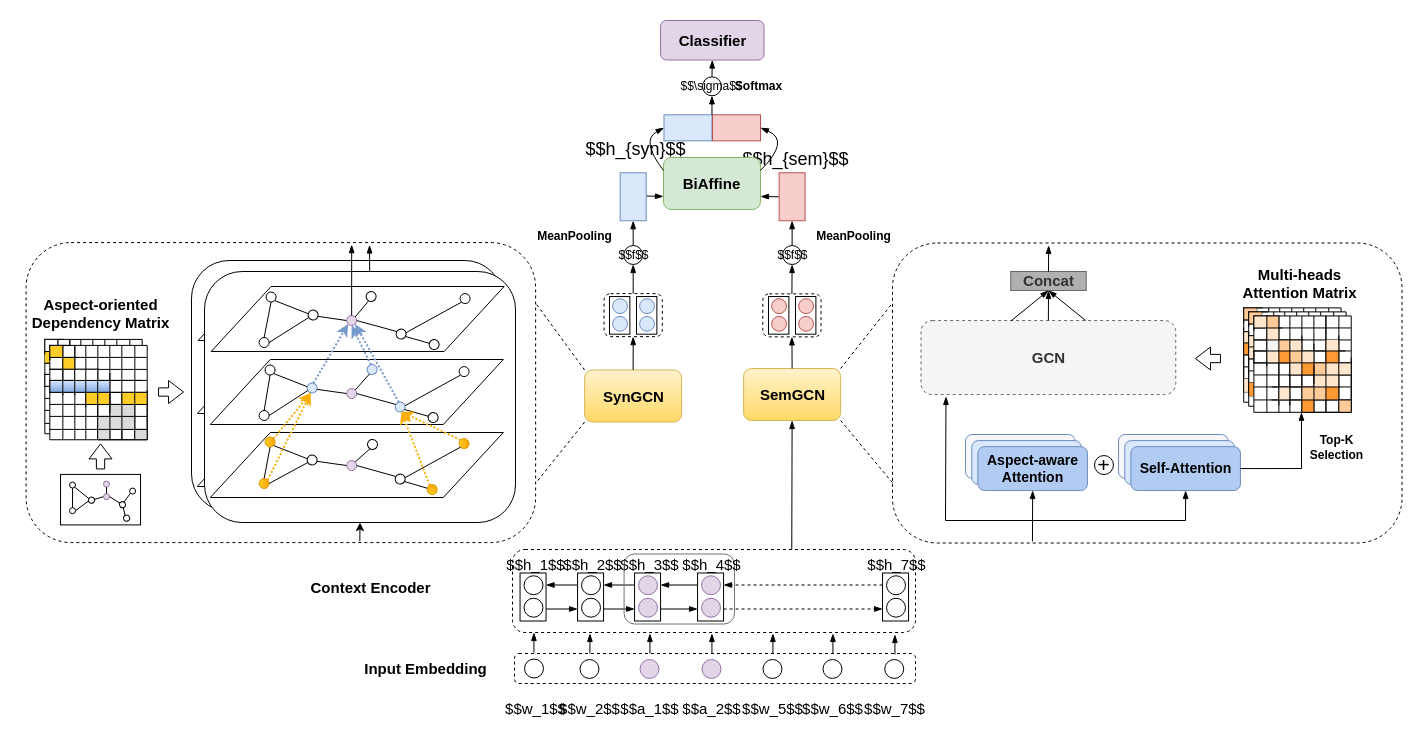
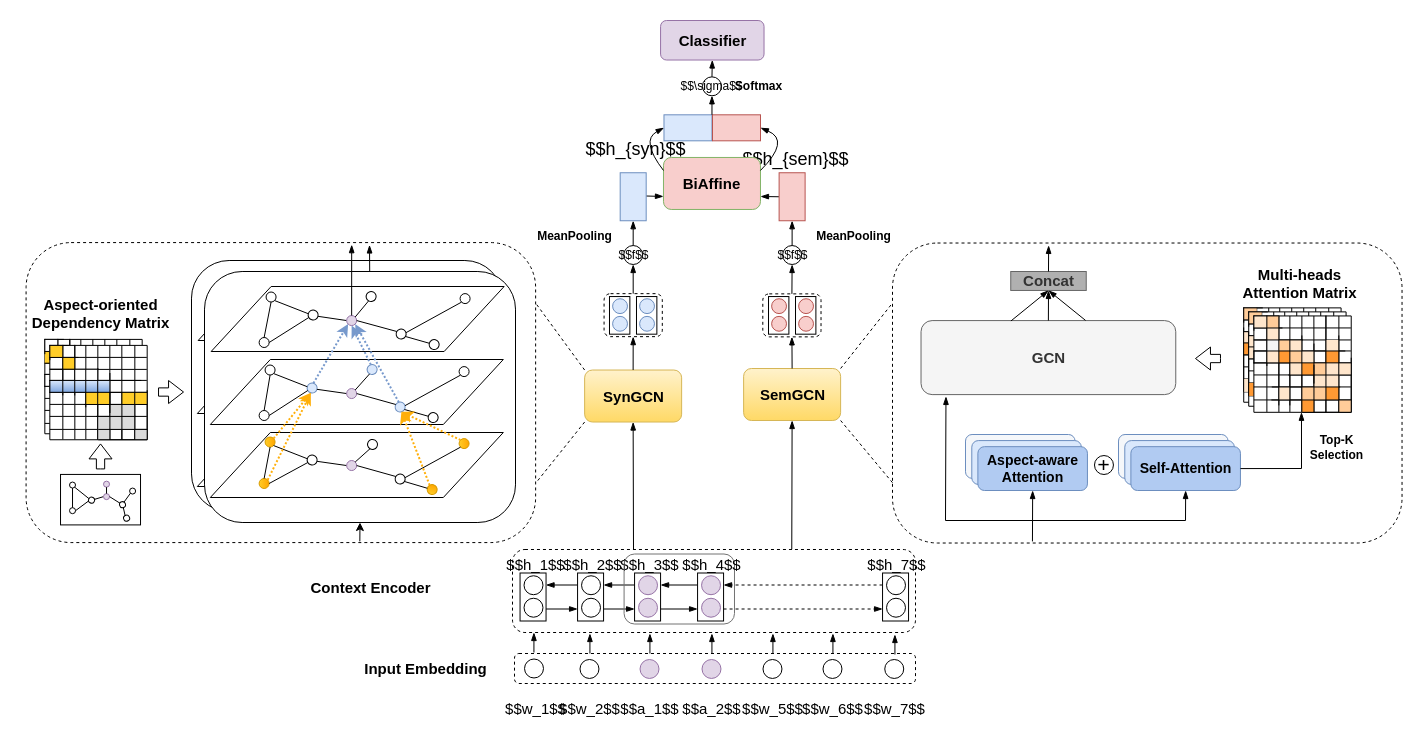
- <mxCell id="223" value="BiAffine" style="rounded=1;fontStyle=1;fontSize=15;fillColor=#d5e8d4;strokeColor=#82b366;html=1;" parent="1" vertex="1"><mxGeometry x="662.97" y="156.96" width="97" height="52" as="geometry" /></mxCell>
+ <mxCell id="223" value="BiAffine" style="rounded=1;fontStyle=1;fontSize=15;fillColor=#f8cecc;strokeColor=#82b366;html=1;" parent="1" vertex="1"><mxGeometry x="662.97" y="156.96" width="97" height="52" as="geometry" /></mxCell>
- <mxCell id="217" value="GCN" style="rounded=1;fillColor=#f5f5f5;strokeColor=#666666;fontSize=15;fontStyle=1;fontColor=#333333;html=1;dashed=1;" parent="1" vertex="1"><mxGeometry x="920.52" y="320.09" width="254.75" height="74.01" as="geometry" /></mxCell>
+ <mxCell id="217" value="GCN" style="rounded=1;fillColor=#f5f5f5;strokeColor=#666666;fontSize=15;fontStyle=1;fontColor=#333333;html=1;" parent="1" vertex="1"><mxGeometry x="920.52" y="320.09" width="254.75" height="74.01" as="geometry" /></mxCell>
+ <mxCell id="210" value="" style="endArrow=blockThin;rounded=0;exitX=0.3;exitY=0;exitDx=0;exitDy=0;exitPerimeter=0;entryX=0.5;entryY=1;entryDx=0;entryDy=0;endFill=1;html=1;" parent="1" source="207" target="704" edge="1"><mxGeometry width="50" height="50" relative="1" as="geometry"><mxPoint x="320" y="680" as="sourcePoint" /><mxPoint x="420" y="580" as="targetPoint" /></mxGeometry></mxCell>
